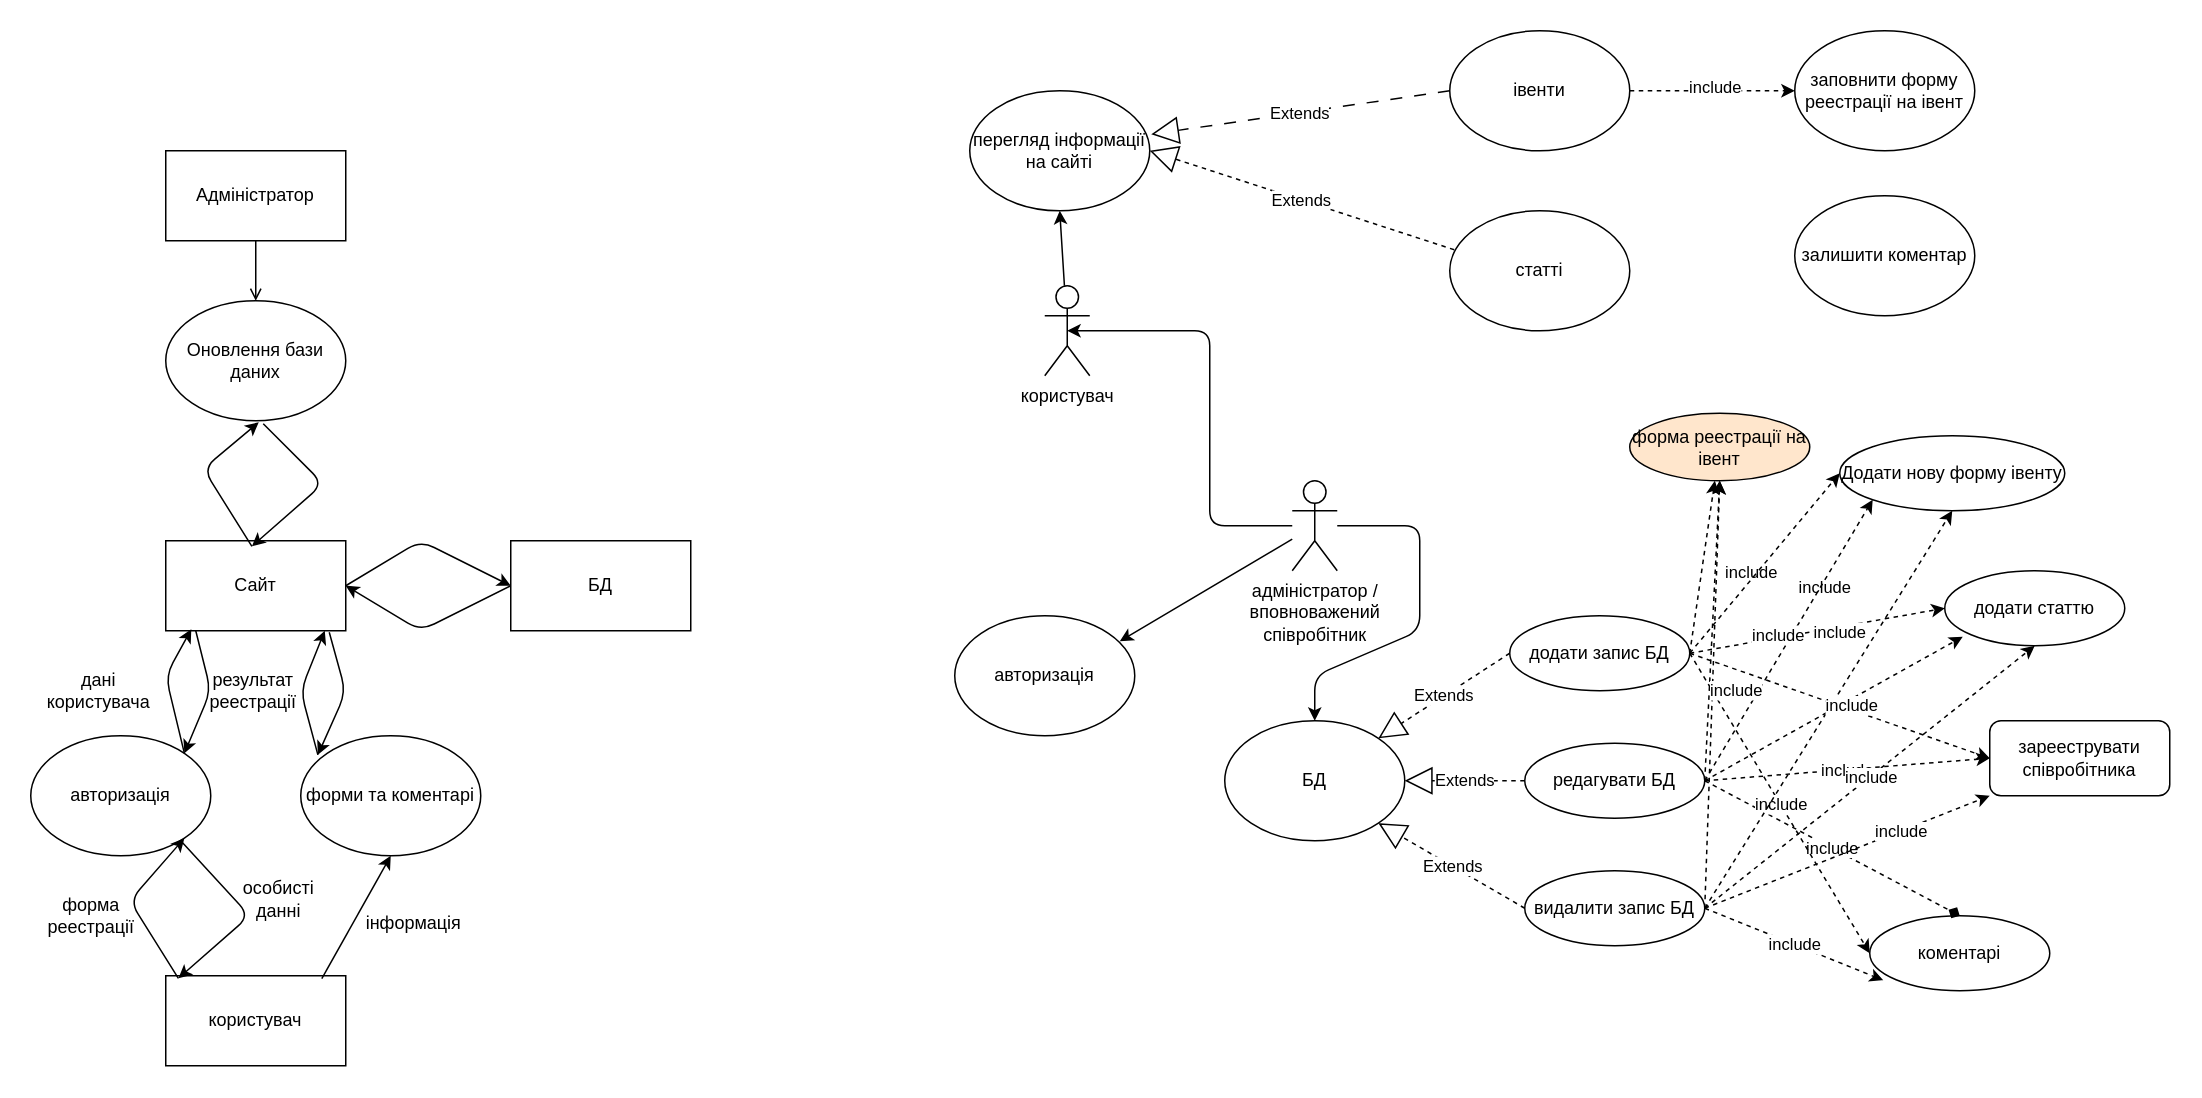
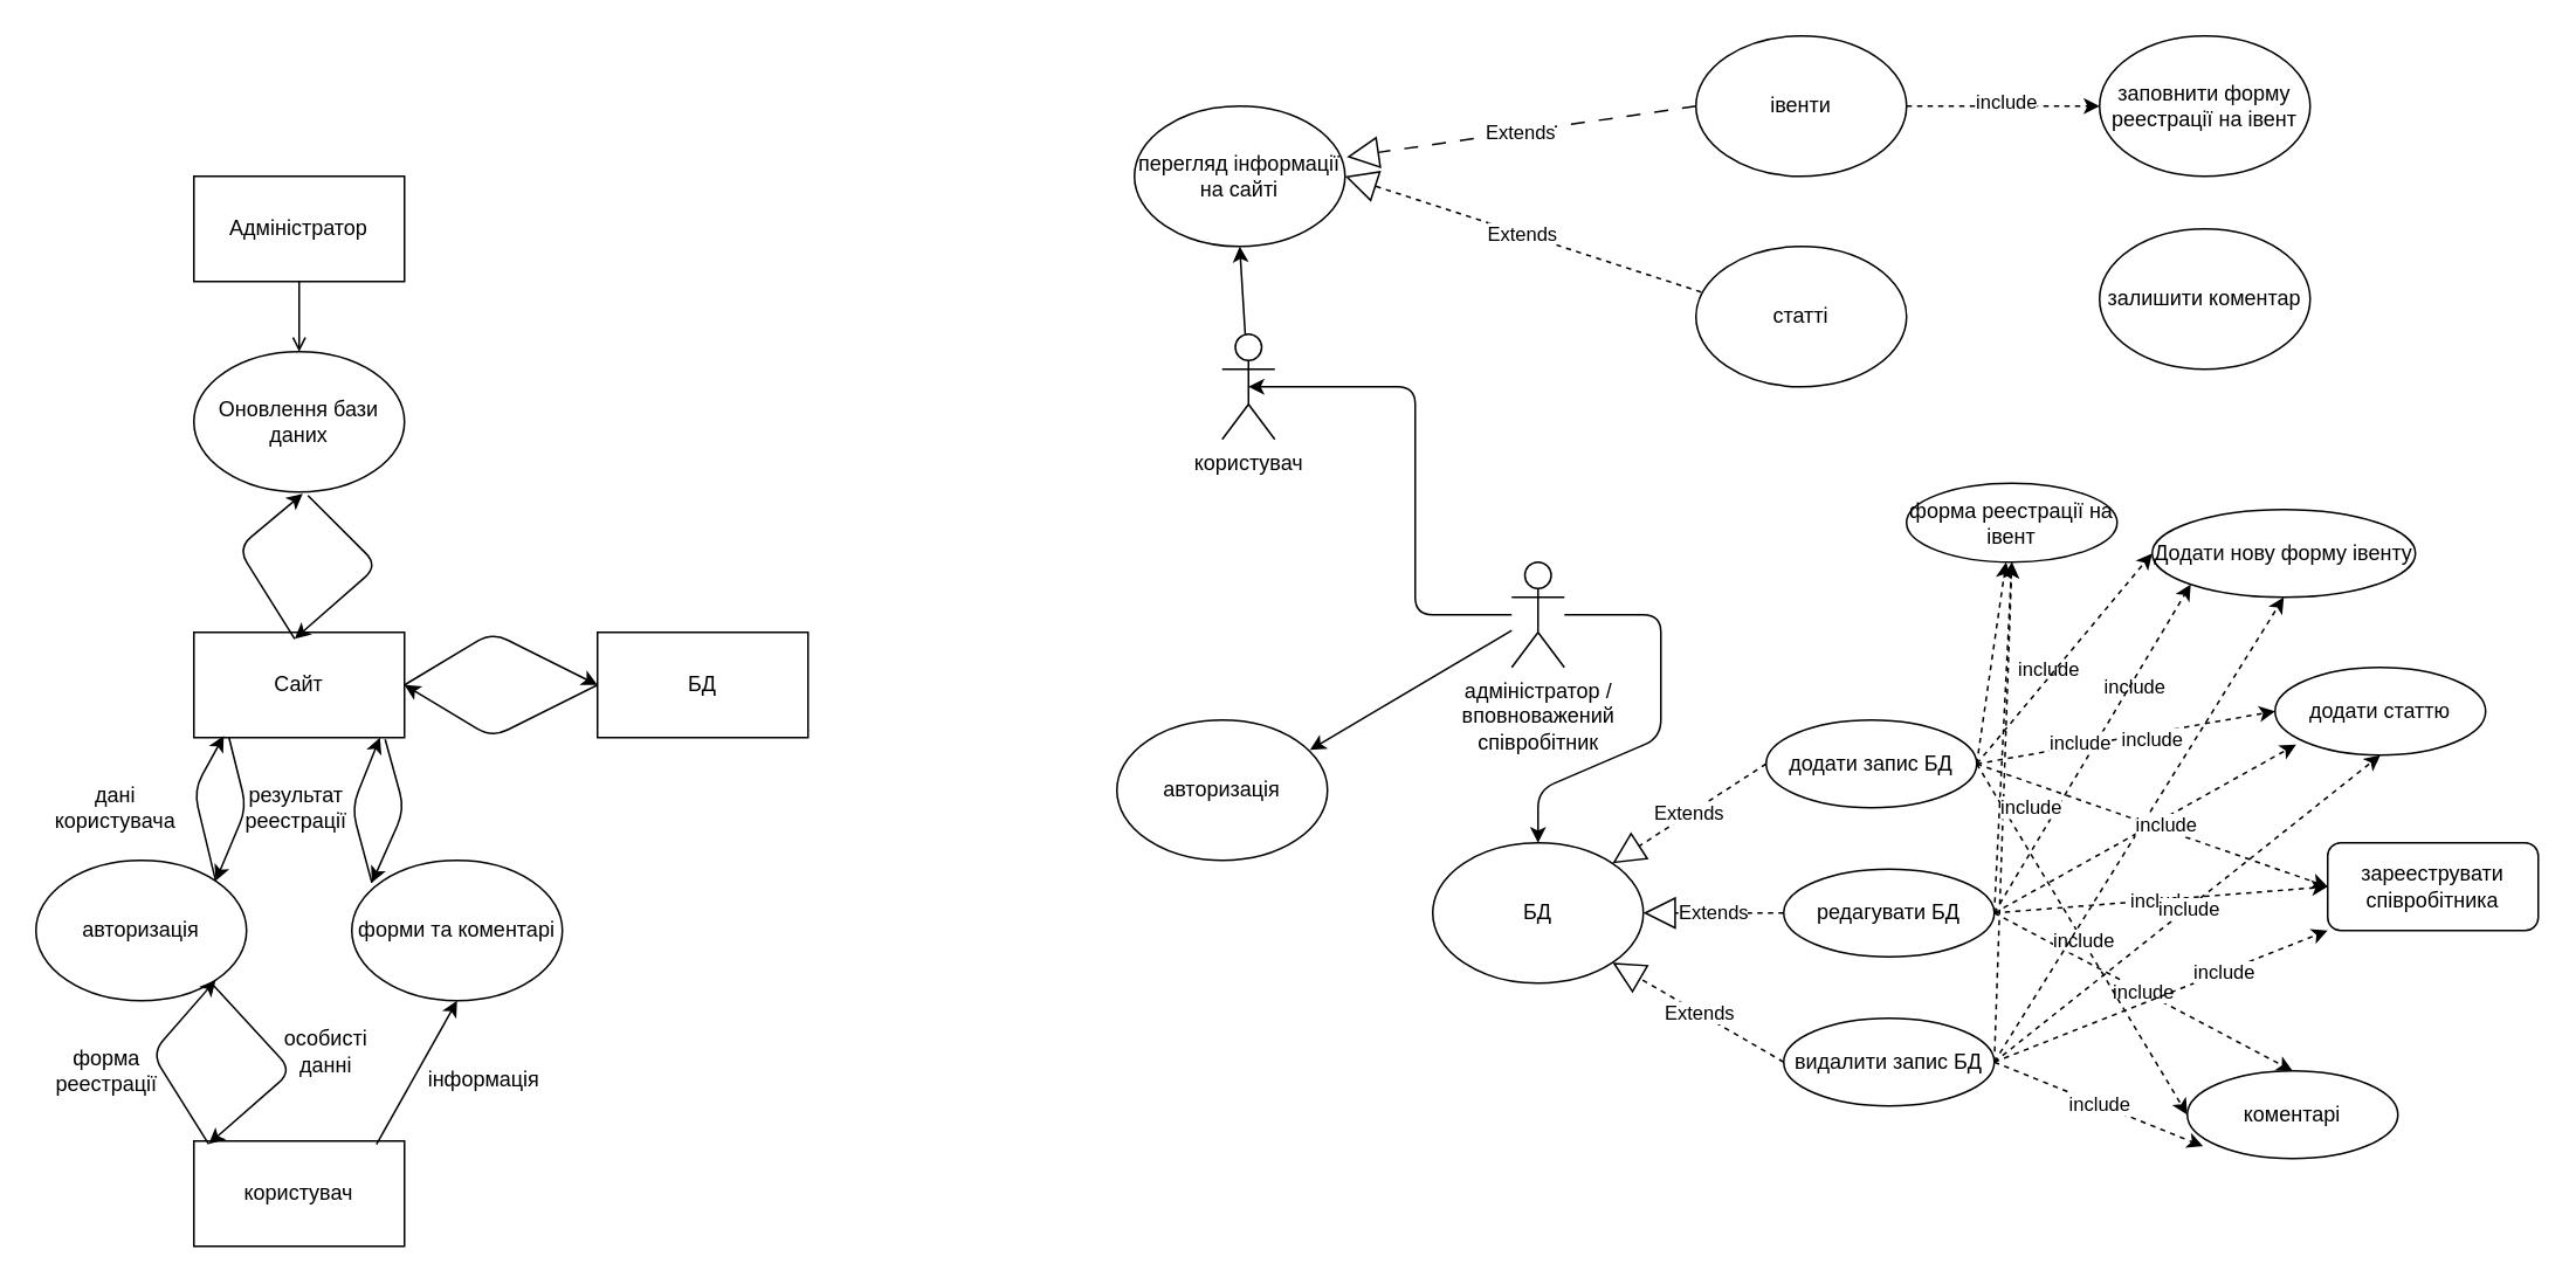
- <mxCell id="75" value="форма реестрації на івент" style="ellipse;whiteSpace=wrap;html=1;fillColor=#ffe6cc;" vertex="1" parent="1"><mxGeometry x="1086" y="275" width="120" height="45" as="geometry" /></mxCell>
+ <mxCell id="75" value="форма реестрації на івент" style="ellipse;whiteSpace=wrap;html=1;" vertex="1" parent="1"><mxGeometry x="1086" y="275" width="120" height="45" as="geometry" /></mxCell>
- <mxCell id="49" value="" style="endArrow=diamond;html=1;dashed=1;entryX=0.5;entryY=0;entryDx=0;entryDy=0;exitX=1;exitY=0.5;exitDx=0;exitDy=0;" edge="1" parent="1" source="38" target="43"><mxGeometry relative="1" as="geometry"><mxPoint x="936" y="249.5" as="sourcePoint" /><mxPoint x="1036" y="249.5" as="targetPoint" /></mxGeometry></mxCell>
+ <mxCell id="49" value="" style="endArrow=classic;html=1;dashed=1;entryX=0.5;entryY=0;entryDx=0;entryDy=0;exitX=1;exitY=0.5;exitDx=0;exitDy=0;" edge="1" parent="1" source="38" target="43"><mxGeometry relative="1" as="geometry"><mxPoint x="936" y="249.5" as="sourcePoint" /><mxPoint x="1036" y="249.5" as="targetPoint" /></mxGeometry></mxCell>
